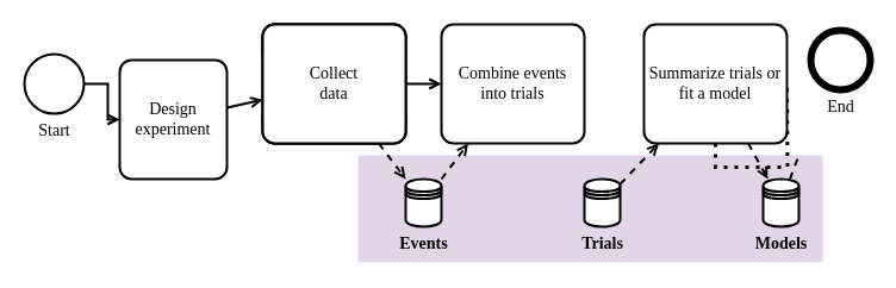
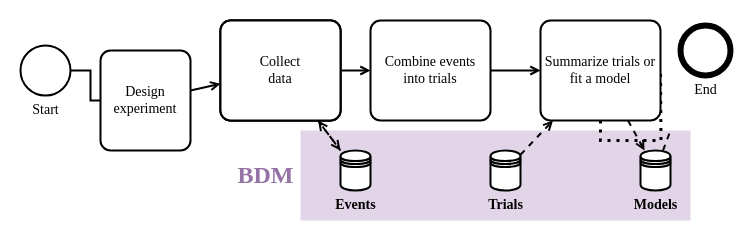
+ <mxCell id="13" style="rounded=0;orthogonalLoop=1;jettySize=auto;html=1;endArrow=open;endFill=0;fontFamily=IBM Plex Sans;fontSource=https%3A%2F%2Ffonts.googleapis.com%2Fcss%3Ffamily%3DIBM%2BPlex%2BSans;fontSize=14;strokeWidth=2;" parent="1" source="14" target="16" edge="1"><mxGeometry relative="1" as="geometry" /></mxCell>
- <mxCell id="3" style="edgeStyle=orthogonalEdgeStyle;rounded=0;orthogonalLoop=1;jettySize=auto;html=1;endArrow=open;endFill=0;fontFamily=IBM Plex Sans;fontSource=https%3A%2F%2Ffonts.googleapis.com%2Fcss%3Ffamily%3DIBM%2BPlex%2BSans;fontSize=14;strokeWidth=2;" parent="1" source="4" target="12" edge="1"><mxGeometry relative="1" as="geometry" /></mxCell>
+ <mxCell id="3" style="edgeStyle=orthogonalEdgeStyle;rounded=0;orthogonalLoop=1;jettySize=auto;html=1;endArrow=none;endFill=0;fontFamily=IBM Plex Sans;fontSource=https%3A%2F%2Ffonts.googleapis.com%2Fcss%3Ffamily%3DIBM%2BPlex%2BSans;fontSize=14;strokeWidth=2;" parent="1" source="4" target="12" edge="1"><mxGeometry relative="1" as="geometry" /></mxCell>
- <mxCell id="18" style="rounded=0;orthogonalLoop=1;jettySize=auto;html=1;endArrow=open;endFill=0;fontFamily=IBM Plex Sans;fontSource=https%3A%2F%2Ffonts.googleapis.com%2Fcss%3Ffamily%3DIBM%2BPlex%2BSans;fontSize=14;dashed=1;strokeWidth=2;" parent="1" source="19" target="14" edge="1"><mxGeometry relative="1" as="geometry" /></mxCell>
+ <mxCell id="18" style="rounded=0;orthogonalLoop=1;jettySize=auto;html=1;endArrow=open;endFill=0;fontFamily=IBM Plex Sans;fontSource=https%3A%2F%2Ffonts.googleapis.com%2Fcss%3Ffamily%3DIBM%2BPlex%2BSans;fontSize=14;dashed=1;strokeWidth=2;" parent="1" source="19" target="25" edge="1"><mxGeometry relative="1" as="geometry" /></mxCell>
+ <mxCell id="26" value="BDM" style="text;html=1;align=center;verticalAlign=middle;resizable=0;points=[];autosize=1;strokeColor=none;fillColor=none;fontStyle=1;fontFamily=IBM Plex Sans;fontSource=https%3A%2F%2Ffonts.googleapis.com%2Fcss%3Ffamily%3DIBM%2BPlex%2BSans;fontSize=24;fontColor=#9673A6;" parent="1" vertex="1"><mxGeometry x="230" y="155" width="70" height="40" as="geometry" /></mxCell>
